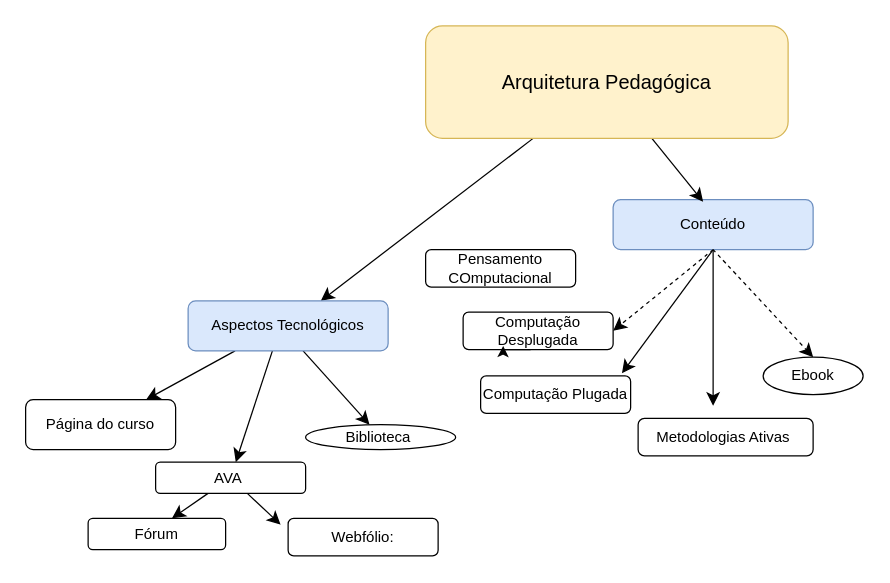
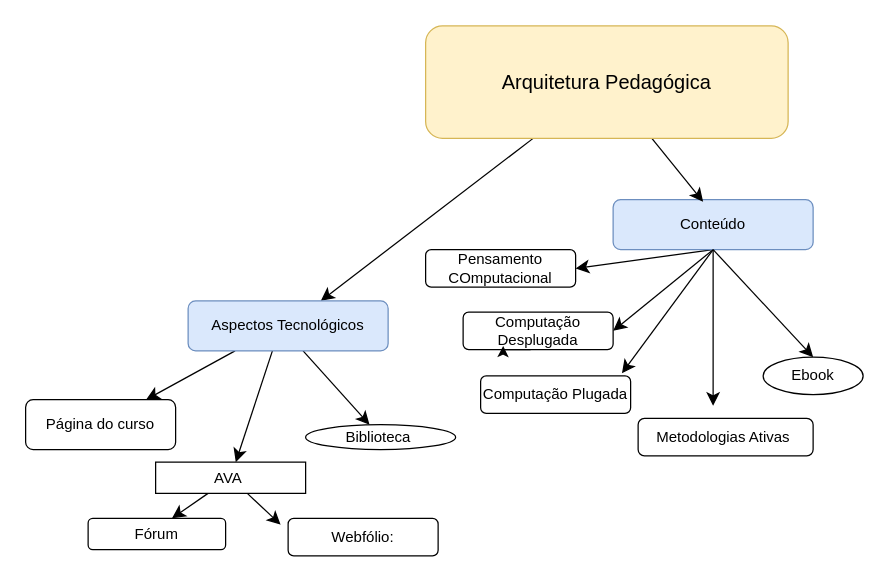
+ <mxCell id="7" value="" style="edgeStyle=none;curved=1;rounded=1;orthogonalLoop=1;jettySize=auto;html=1;fontSize=12;startSize=8;endSize=8;entryX=1;entryY=0.5;entryDx=0;entryDy=0;exitX=0.5;exitY=1;exitDx=0;exitDy=0;" edge="1" parent="1" source="9" target="10"><mxGeometry relative="1" as="geometry"><mxPoint x="470" y="244" as="targetPoint" /><mxPoint x="570" y="204" as="sourcePoint" /></mxGeometry></mxCell>
- <mxCell id="8" style="edgeStyle=none;curved=1;rounded=1;orthogonalLoop=1;jettySize=auto;html=1;fontSize=12;startSize=8;endSize=8;entryX=1;entryY=0.5;entryDx=0;entryDy=0;exitX=0.5;exitY=1;exitDx=0;exitDy=0;dashed=1;" edge="1" parent="1" source="9" target="12"><mxGeometry relative="1" as="geometry"><mxPoint x="510" y="304" as="targetPoint" /></mxGeometry></mxCell>
+ <mxCell id="8" style="edgeStyle=none;curved=1;rounded=1;orthogonalLoop=1;jettySize=auto;html=1;fontSize=12;startSize=8;endSize=8;entryX=1;entryY=0.5;entryDx=0;entryDy=0;exitX=0.5;exitY=1;exitDx=0;exitDy=0;" edge="1" parent="1" source="9" target="12"><mxGeometry relative="1" as="geometry"><mxPoint x="510" y="304" as="targetPoint" /></mxGeometry></mxCell>
- <mxCell id="25" style="edgeStyle=none;curved=1;rounded=1;orthogonalLoop=1;jettySize=auto;html=1;fontSize=12;startSize=8;endSize=8;entryX=0.5;entryY=0;entryDx=0;entryDy=0;exitX=0.5;exitY=1;exitDx=0;exitDy=0;dashed=1;" edge="1" parent="1" source="9" target="24"><mxGeometry relative="1" as="geometry"><mxPoint x="500" y="274" as="targetPoint" /><mxPoint x="560" y="204" as="sourcePoint" /></mxGeometry></mxCell>
+ <mxCell id="25" style="edgeStyle=none;curved=1;rounded=1;orthogonalLoop=1;jettySize=auto;html=1;fontSize=12;startSize=8;endSize=8;entryX=0.5;entryY=0;entryDx=0;entryDy=0;exitX=0.5;exitY=1;exitDx=0;exitDy=0;" edge="1" parent="1" source="9" target="24"><mxGeometry relative="1" as="geometry"><mxPoint x="500" y="274" as="targetPoint" /><mxPoint x="560" y="204" as="sourcePoint" /></mxGeometry></mxCell>
- <mxCell id="15" value="AVA&amp;nbsp;" style="whiteSpace=wrap;html=1;rounded=1;" vertex="1" parent="1"><mxGeometry x="124" y="369" width="120" height="25" as="geometry" /></mxCell>
+ <mxCell id="15" value="AVA&amp;nbsp;" style="whiteSpace=wrap;html=1;rounded=0;" vertex="1" parent="1"><mxGeometry x="124" y="369" width="120" height="25" as="geometry" /></mxCell>
